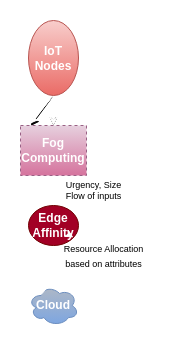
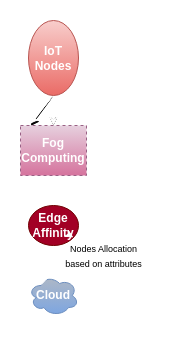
- <mxCell id="22" value="&lt;font style=&quot;font-size: 9px&quot;&gt;Urgency, Size&lt;br&gt;Flow of inputs&lt;/font&gt;" style="text;html=1;align=center;verticalAlign=middle;resizable=0;points=[];autosize=1;strokeColor=none;fillColor=none;fontSize=9;fontColor=#000000;" vertex="1" parent="1"><mxGeometry x="58" y="175" width="70" height="30" as="geometry" /></mxCell>
- <mxCell id="21" value="&lt;font style=&quot;font-size: 9px&quot;&gt;Resource Allocation &lt;br&gt;based on attributes&lt;/font&gt;" style="text;html=1;align=center;verticalAlign=middle;resizable=0;points=[];autosize=1;strokeColor=none;fillColor=none;fontSize=12;fontColor=#000000;" vertex="1" parent="1"><mxGeometry x="58" y="235" width="90" height="40" as="geometry" /></mxCell>
+ <mxCell id="21" value="&lt;font style=&quot;font-size: 9px&quot;&gt;Nodes Allocation &lt;br&gt;based on attributes&lt;/font&gt;" style="text;html=1;align=center;verticalAlign=middle;resizable=0;points=[];autosize=1;strokeColor=none;fillColor=none;fontSize=12;fontColor=#000000;" vertex="1" parent="1"><mxGeometry x="58" y="235" width="90" height="40" as="geometry" /></mxCell>
- <mxCell id="14" value="&lt;b&gt;&lt;font color=&quot;#ffffff&quot;&gt;Cloud&lt;/font&gt;&lt;/b&gt;" style="ellipse;shape=cloud;whiteSpace=wrap;html=1;fillColor=#ACB7C7;gradientColor=#7ea6e0;strokeColor=#6c8ebf;" vertex="1" parent="1"><mxGeometry x="28" y="285" width="50" height="40" as="geometry" /></mxCell>
+ <mxCell id="14" value="&lt;b&gt;&lt;font color=&quot;#ffffff&quot;&gt;Cloud&lt;/font&gt;&lt;/b&gt;" style="ellipse;shape=cloud;whiteSpace=wrap;html=1;fillColor=#ACB7C7;gradientColor=#7ea6e0;strokeColor=#6c8ebf;" vertex="1" parent="1"><mxGeometry x="28" y="275" width="50" height="40" as="geometry" /></mxCell>
